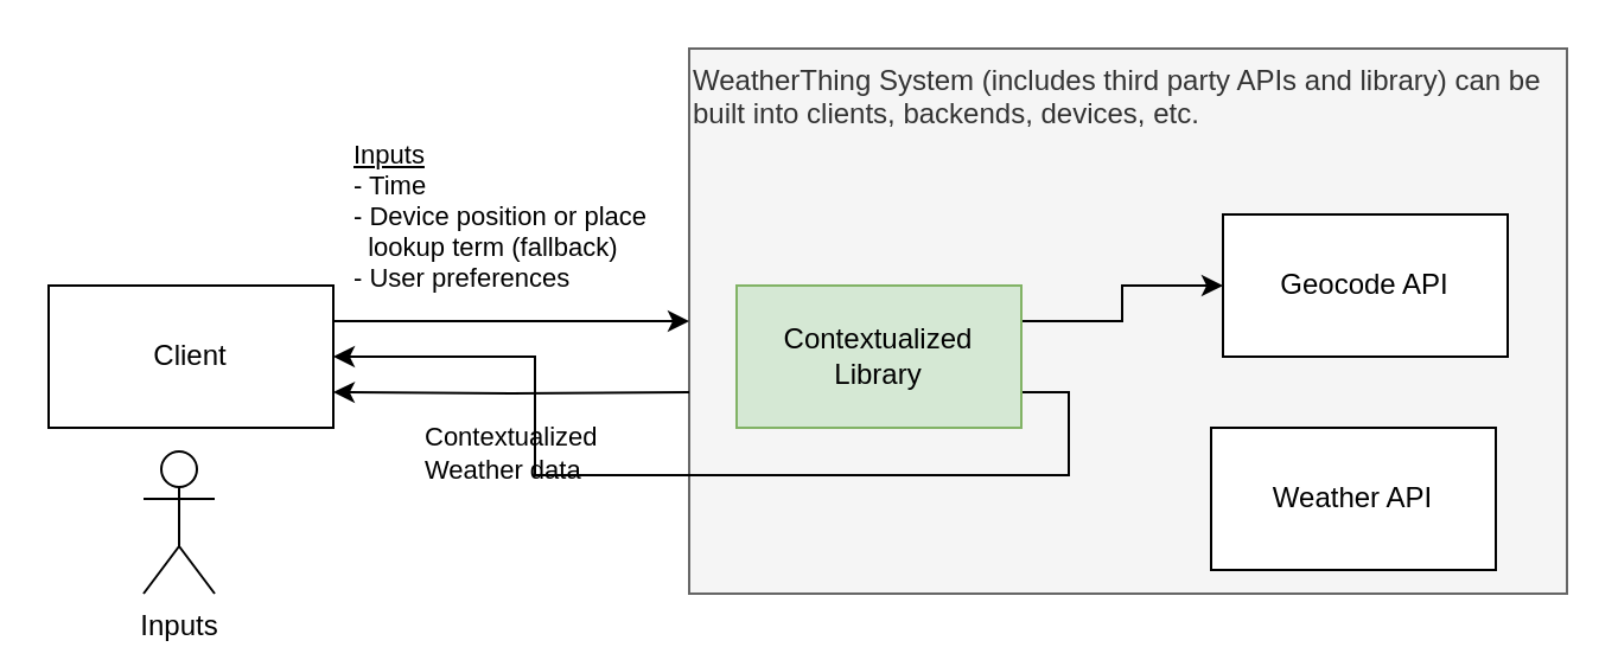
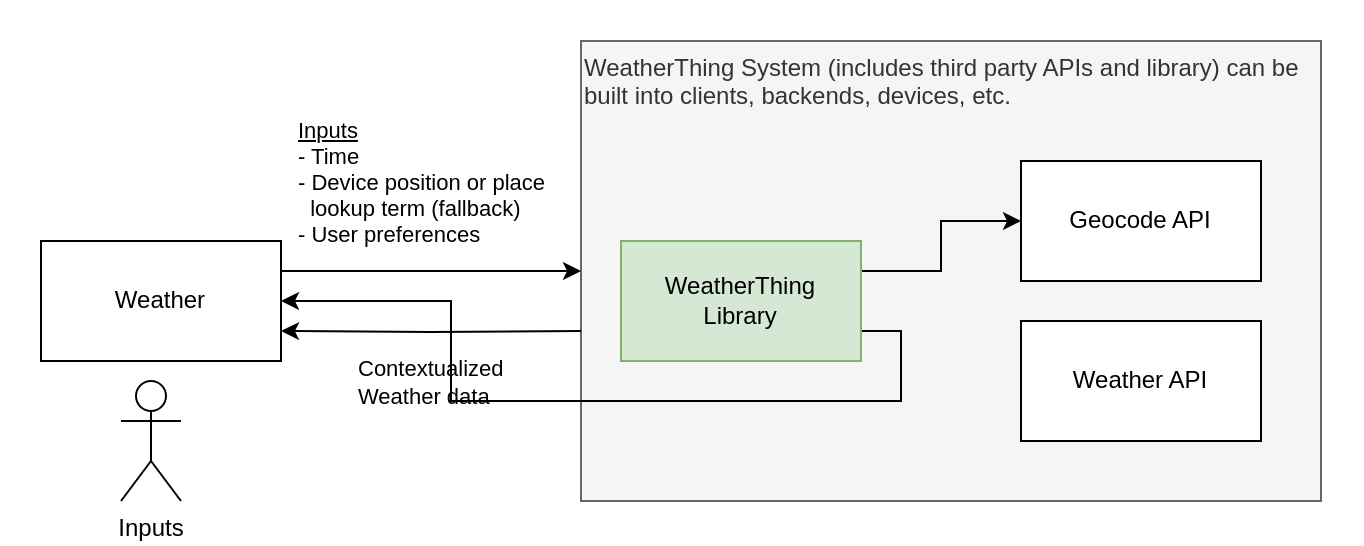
- <mxCell id="9" value="Geocode API" style="rounded=0;whiteSpace=wrap;html=1;" vertex="1" parent="1"><mxGeometry x="515" y="90" width="120" height="60" as="geometry" /></mxCell>
+ <mxCell id="9" value="Geocode API" style="rounded=0;whiteSpace=wrap;html=1;" vertex="1" parent="1"><mxGeometry x="510" y="80" width="120" height="60" as="geometry" /></mxCell>
- <mxCell id="12" value="Client" style="rounded=0;whiteSpace=wrap;html=1;" vertex="1" parent="1"><mxGeometry x="20" y="120" width="120" height="60" as="geometry" /></mxCell>
+ <mxCell id="12" value="Weather" style="rounded=0;whiteSpace=wrap;html=1;" vertex="1" parent="1"><mxGeometry x="20" y="120" width="120" height="60" as="geometry" /></mxCell>
- <mxCell id="7" value="Contextualized&lt;br&gt;Library" style="rounded=0;whiteSpace=wrap;html=1;fillColor=#d5e8d4;strokeColor=#82b366;" vertex="1" parent="1"><mxGeometry x="310" y="120" width="120" height="60" as="geometry" /></mxCell>
+ <mxCell id="7" value="WeatherThing&lt;br&gt;Library" style="rounded=0;whiteSpace=wrap;html=1;fillColor=#d5e8d4;strokeColor=#82b366;" vertex="1" parent="1"><mxGeometry x="310" y="120" width="120" height="60" as="geometry" /></mxCell>
- <mxCell id="8" value="Weather API" style="rounded=0;whiteSpace=wrap;html=1;" vertex="1" parent="1"><mxGeometry x="510" y="180" width="120" height="60" as="geometry" /></mxCell>
+ <mxCell id="8" value="Weather API" style="rounded=0;whiteSpace=wrap;html=1;" vertex="1" parent="1"><mxGeometry x="510" y="160" width="120" height="60" as="geometry" /></mxCell>
